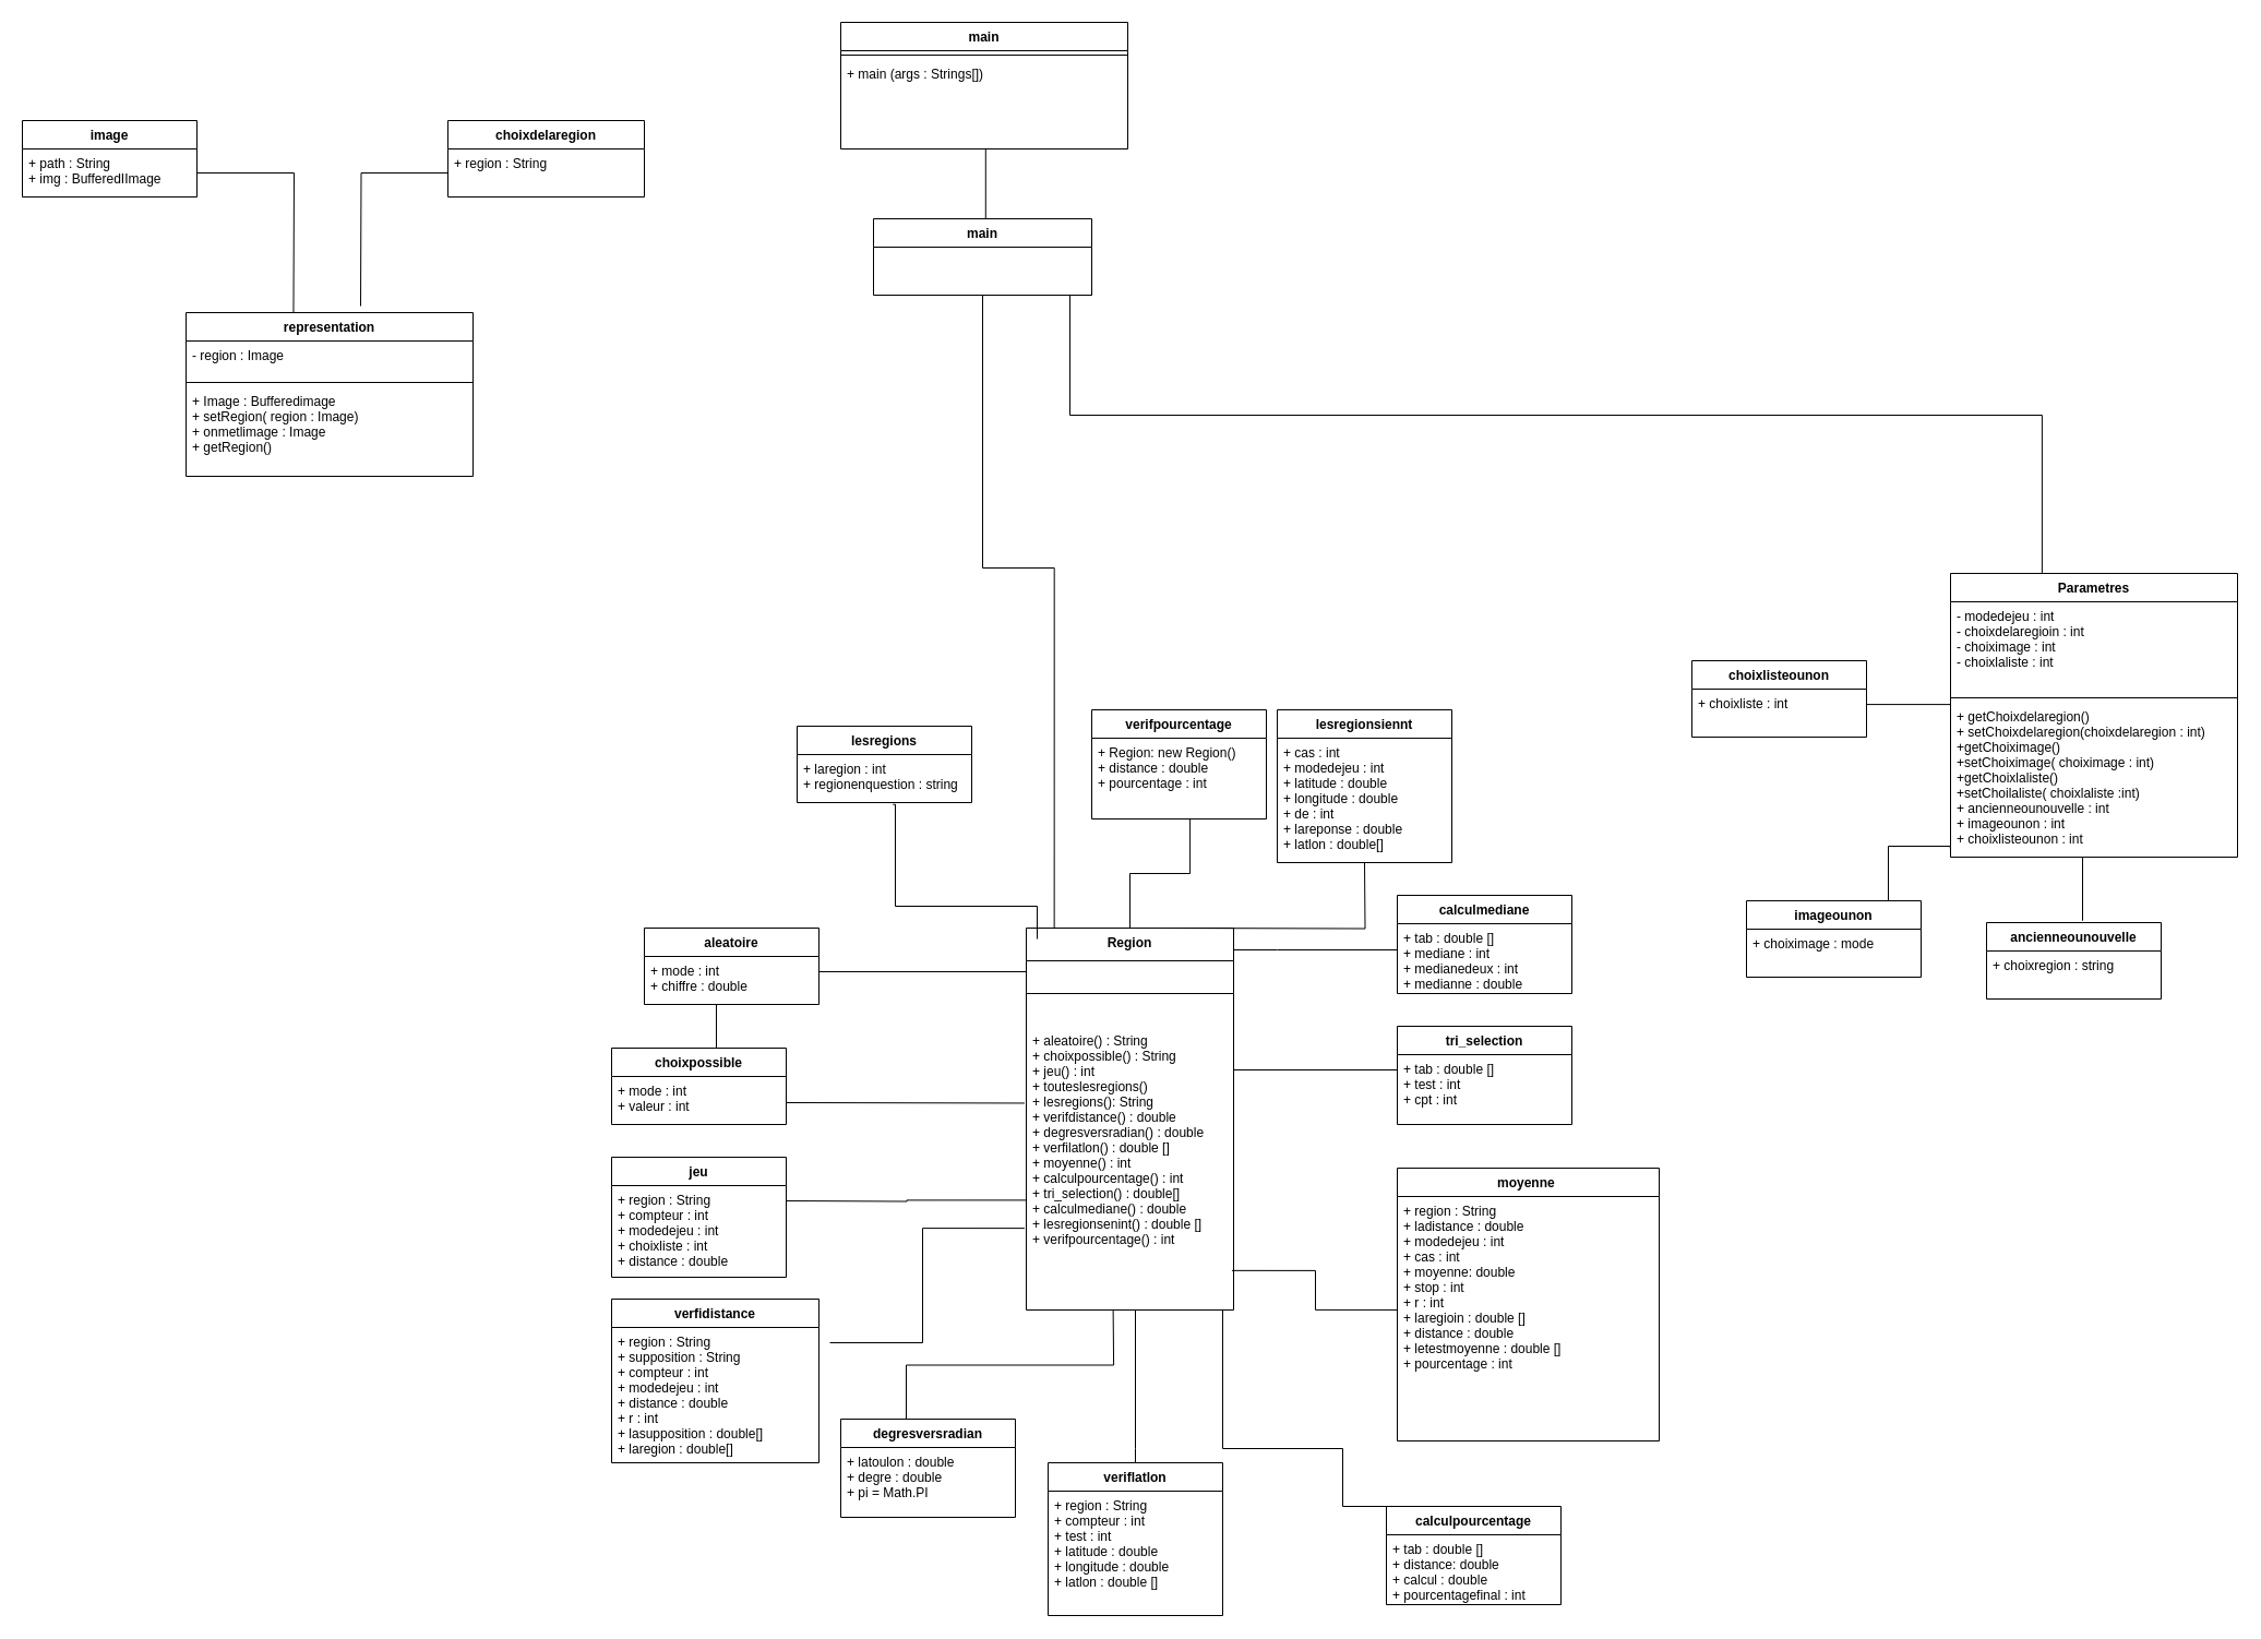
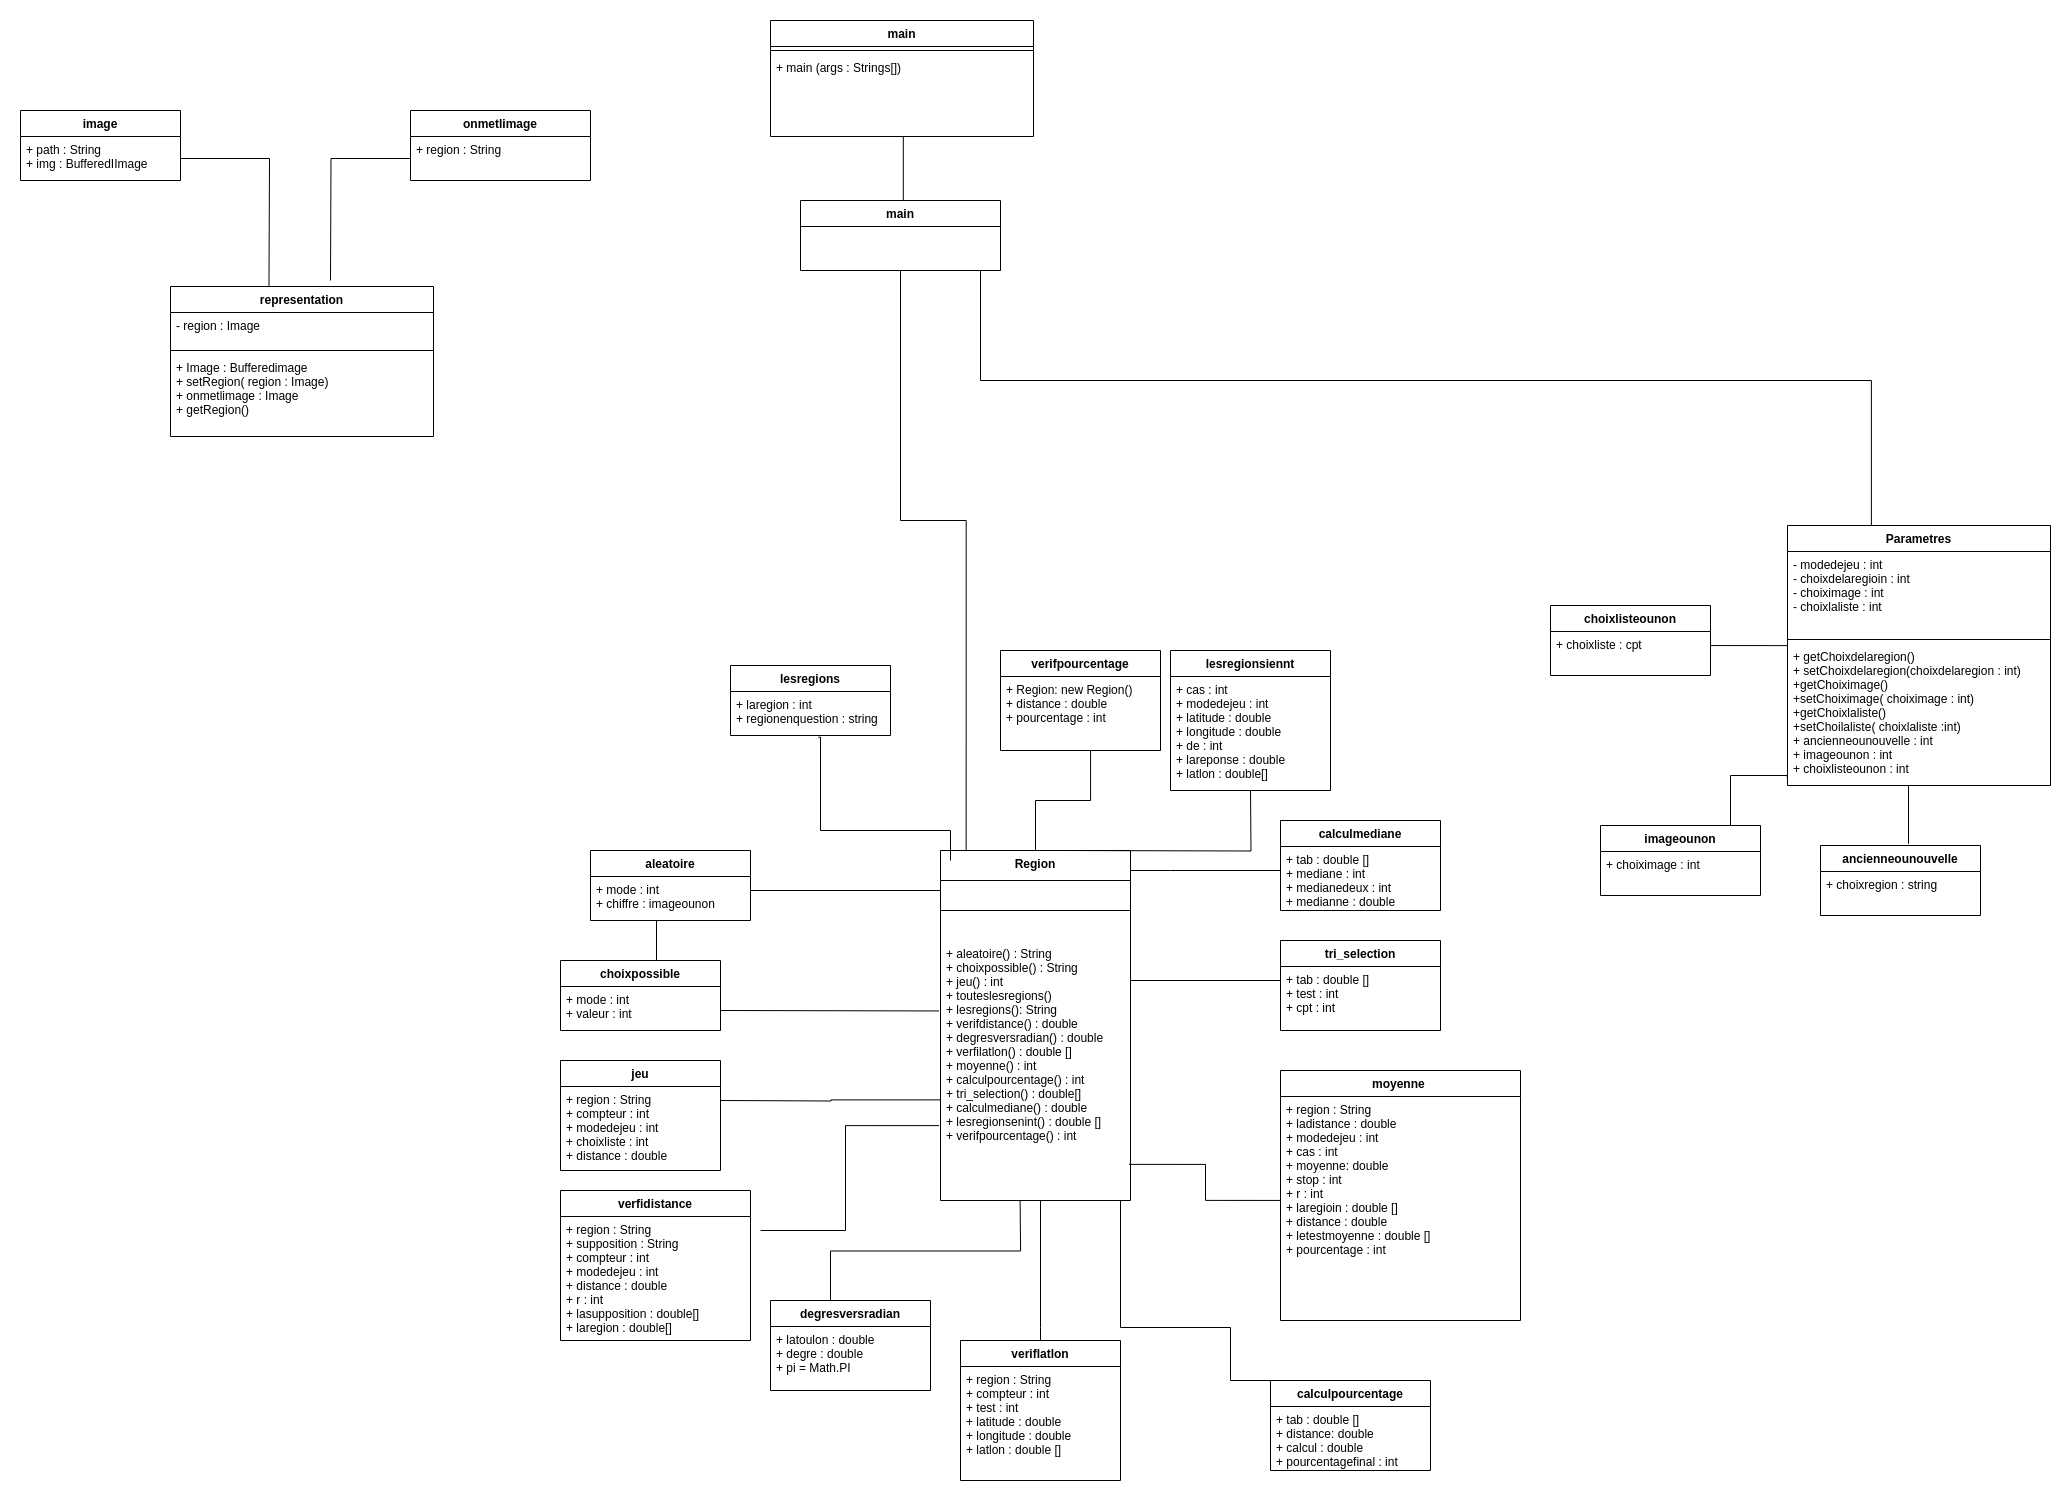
- <mxCell id="64" value="choixdelaregion" style="swimlane;fontStyle=1;align=center;verticalAlign=top;childLayout=stackLayout;horizontal=1;startSize=26;horizontalStack=0;resizeParent=1;resizeParentMax=0;resizeLast=0;collapsible=1;marginBottom=0;" vertex="1" parent="1"><mxGeometry x="410" y="110" width="180" height="70" as="geometry" /></mxCell>
+ <mxCell id="64" value="onmetlimage" style="swimlane;fontStyle=1;align=center;verticalAlign=top;childLayout=stackLayout;horizontal=1;startSize=26;horizontalStack=0;resizeParent=1;resizeParentMax=0;resizeLast=0;collapsible=1;marginBottom=0;" vertex="1" parent="1"><mxGeometry x="410" y="110" width="180" height="70" as="geometry" /></mxCell>
- <mxCell id="49" value="+ choixliste : int&#10;" style="text;strokeColor=none;fillColor=none;align=left;verticalAlign=top;spacingLeft=4;spacingRight=4;overflow=hidden;rotatable=0;points=[[0,0.5],[1,0.5]];portConstraint=eastwest;" vertex="1" parent="48"><mxGeometry y="26" width="160" height="44" as="geometry" /></mxCell>
+ <mxCell id="49" value="+ choixliste : cpt&#10;" style="text;strokeColor=none;fillColor=none;align=left;verticalAlign=top;spacingLeft=4;spacingRight=4;overflow=hidden;rotatable=0;points=[[0,0.5],[1,0.5]];portConstraint=eastwest;" vertex="1" parent="48"><mxGeometry y="26" width="160" height="44" as="geometry" /></mxCell>
- <mxCell id="46" value="+ choiximage : mode&#10;" style="text;strokeColor=none;fillColor=none;align=left;verticalAlign=top;spacingLeft=4;spacingRight=4;overflow=hidden;rotatable=0;points=[[0,0.5],[1,0.5]];portConstraint=eastwest;" vertex="1" parent="45"><mxGeometry y="26" width="160" height="44" as="geometry" /></mxCell>
+ <mxCell id="46" value="+ choiximage : int&#10;" style="text;strokeColor=none;fillColor=none;align=left;verticalAlign=top;spacingLeft=4;spacingRight=4;overflow=hidden;rotatable=0;points=[[0,0.5],[1,0.5]];portConstraint=eastwest;" vertex="1" parent="45"><mxGeometry y="26" width="160" height="44" as="geometry" /></mxCell>
- <mxCell id="6" value="+ mode : int&#10;+ chiffre : double&#10;&#10;" style="text;strokeColor=none;fillColor=none;align=left;verticalAlign=top;spacingLeft=4;spacingRight=4;overflow=hidden;rotatable=0;points=[[0,0.5],[1,0.5]];portConstraint=eastwest;" vertex="1" parent="5"><mxGeometry y="26" width="160" height="44" as="geometry" /></mxCell>
+ <mxCell id="6" value="+ mode : int&#10;+ chiffre : imageounon&#10;&#10;" style="text;strokeColor=none;fillColor=none;align=left;verticalAlign=top;spacingLeft=4;spacingRight=4;overflow=hidden;rotatable=0;points=[[0,0.5],[1,0.5]];portConstraint=eastwest;" vertex="1" parent="5"><mxGeometry y="26" width="160" height="44" as="geometry" /></mxCell>
